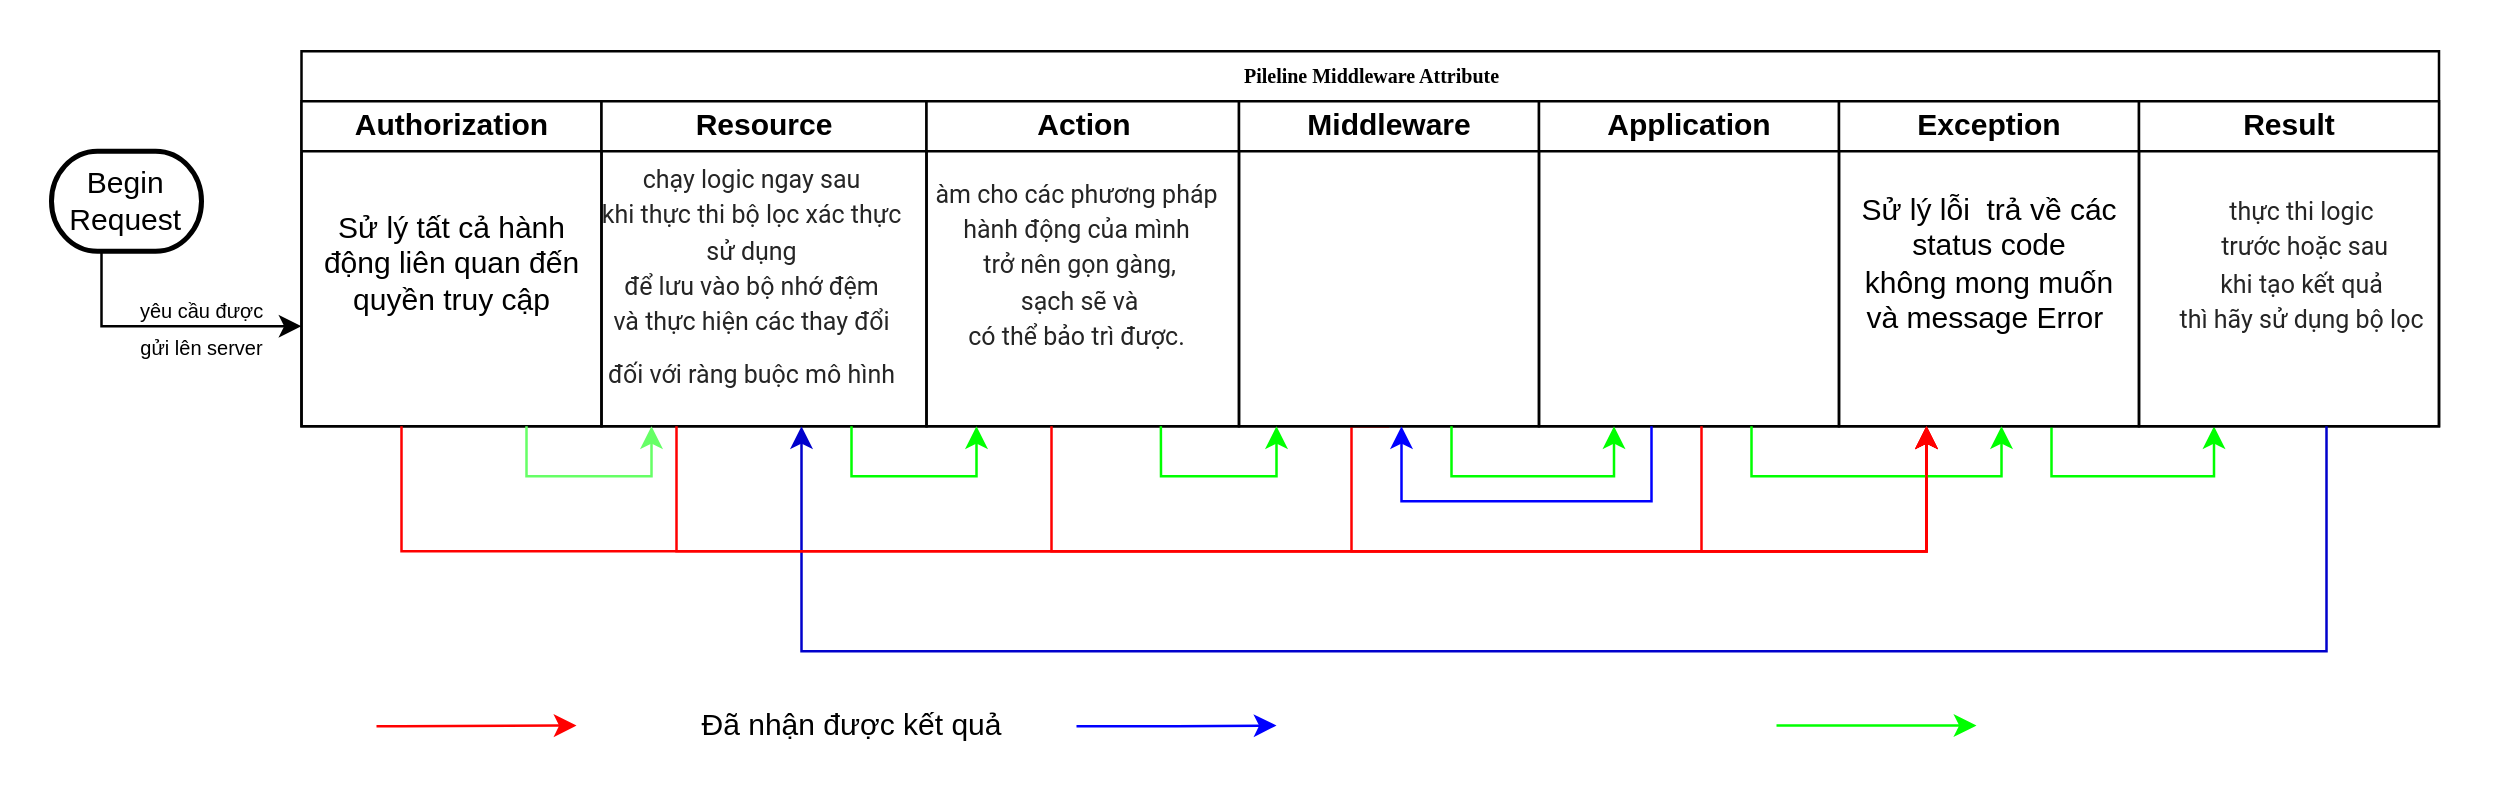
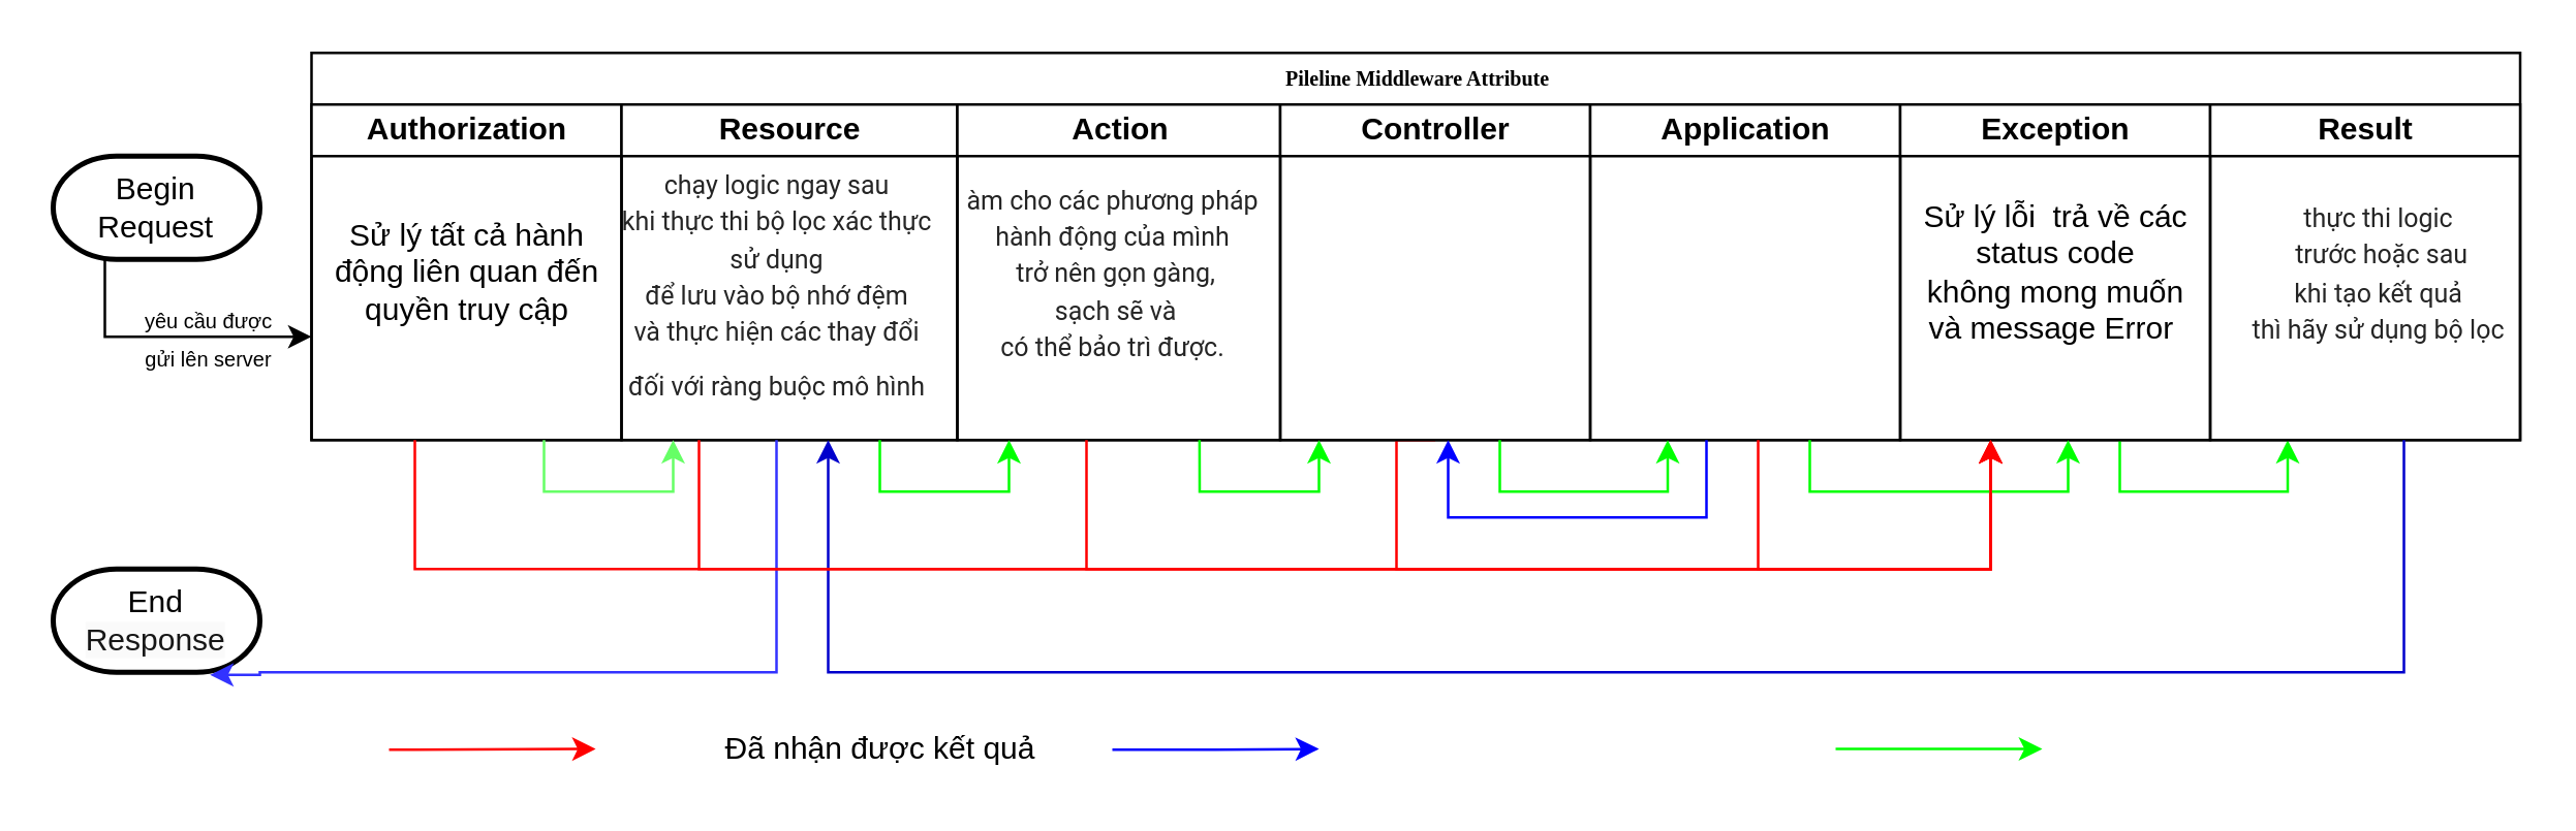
- <mxCell id="10" value="Middleware" style="swimlane;html=1;startSize=20;" parent="2" vertex="1"><mxGeometry x="375" y="20" width="120" height="130" as="geometry" /></mxCell>
+ <mxCell id="10" value="Controller" style="swimlane;html=1;startSize=20;" parent="2" vertex="1"><mxGeometry x="375" y="20" width="120" height="130" as="geometry" /></mxCell>
- <mxCell id="21" value="Begin&lt;br&gt;Request" style="strokeWidth=2;html=1;shape=mxgraph.flowchart.terminator;whiteSpace=wrap;" vertex="1" parent="1"><mxGeometry x="20" y="60" width="60" height="40" as="geometry" /></mxCell>
+ <mxCell id="21" value="Begin&lt;br&gt;Request" style="strokeWidth=2;html=1;shape=mxgraph.flowchart.terminator;whiteSpace=wrap;" vertex="1" parent="1"><mxGeometry x="20" y="60" width="80" height="40" as="geometry" /></mxCell>
+ <mxCell id="23" value="&lt;font style=&quot;font-size: 12px&quot;&gt;End&lt;br&gt;&lt;span style=&quot;color: rgb(23 , 23 , 23) ; background-color: rgb(250 , 250 , 250)&quot;&gt;Response&lt;/span&gt;&lt;/font&gt;" style="strokeWidth=2;html=1;shape=mxgraph.flowchart.terminator;whiteSpace=wrap;" vertex="1" parent="1"><mxGeometry x="20" y="220" width="80" height="40" as="geometry" /></mxCell>
+ <mxCell id="28" style="edgeStyle=orthogonalEdgeStyle;rounded=0;orthogonalLoop=1;jettySize=auto;html=1;strokeColor=#3333FF;entryX=0.759;entryY=1.025;entryDx=0;entryDy=0;entryPerimeter=0;" edge="1" parent="1" source="5" target="23"><mxGeometry relative="1" as="geometry"><mxPoint x="110" y="330" as="targetPoint" /><Array as="points"><mxPoint x="300" y="260" /><mxPoint x="100" y="260" /><mxPoint x="81" y="261" /></Array></mxGeometry></mxCell>
